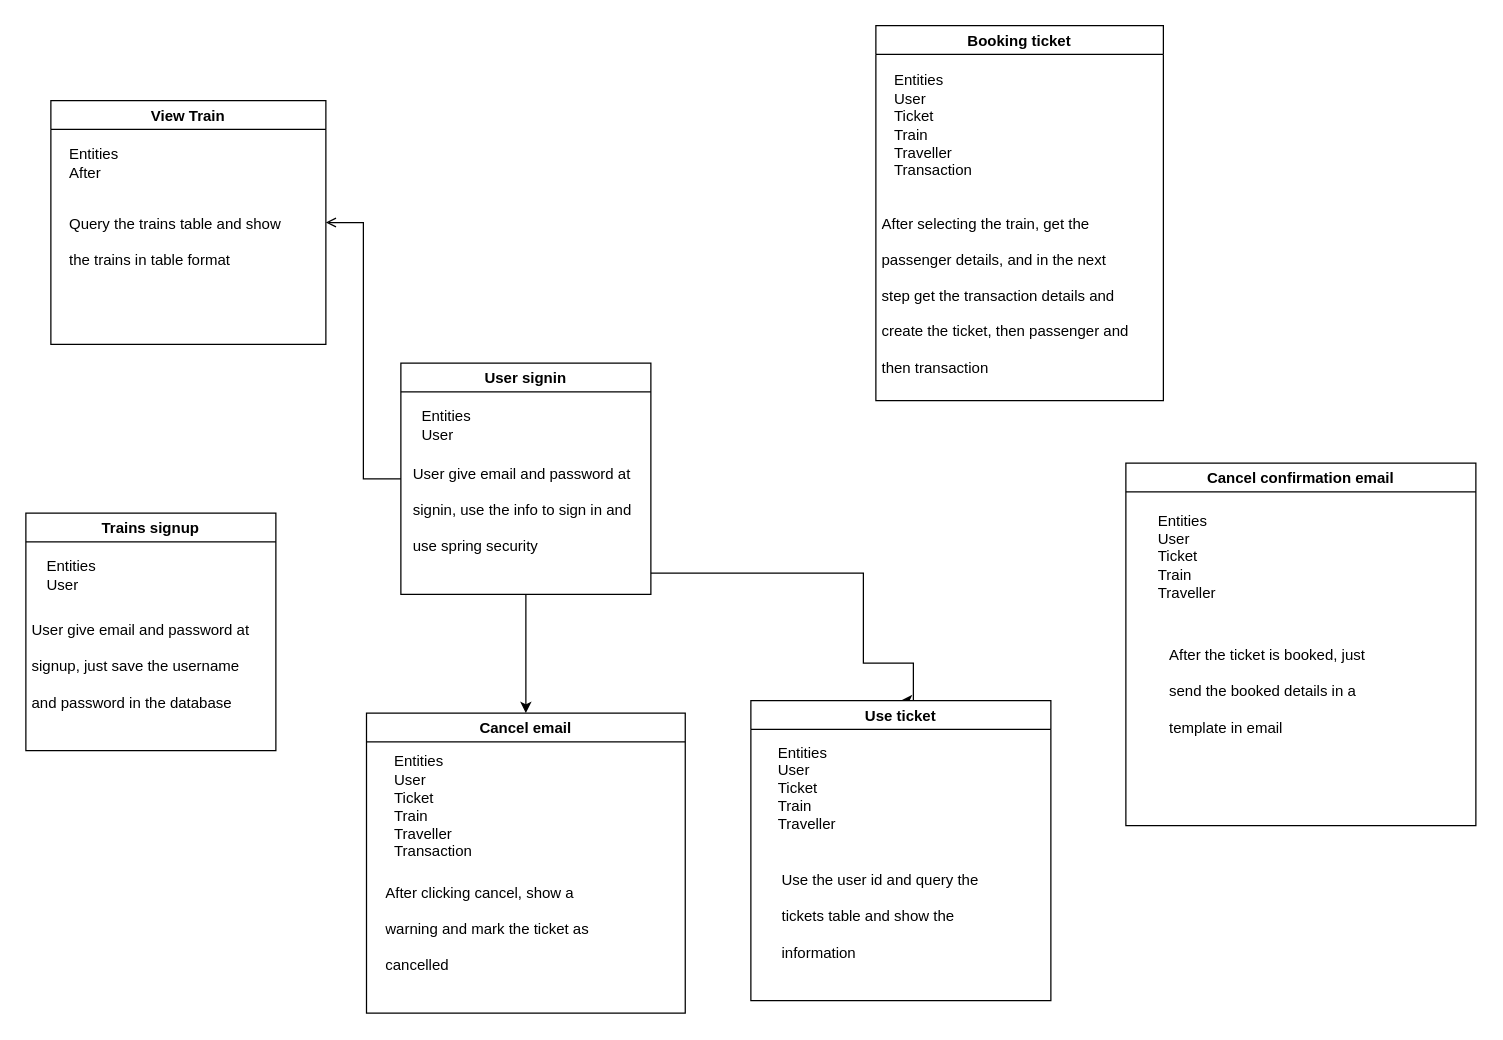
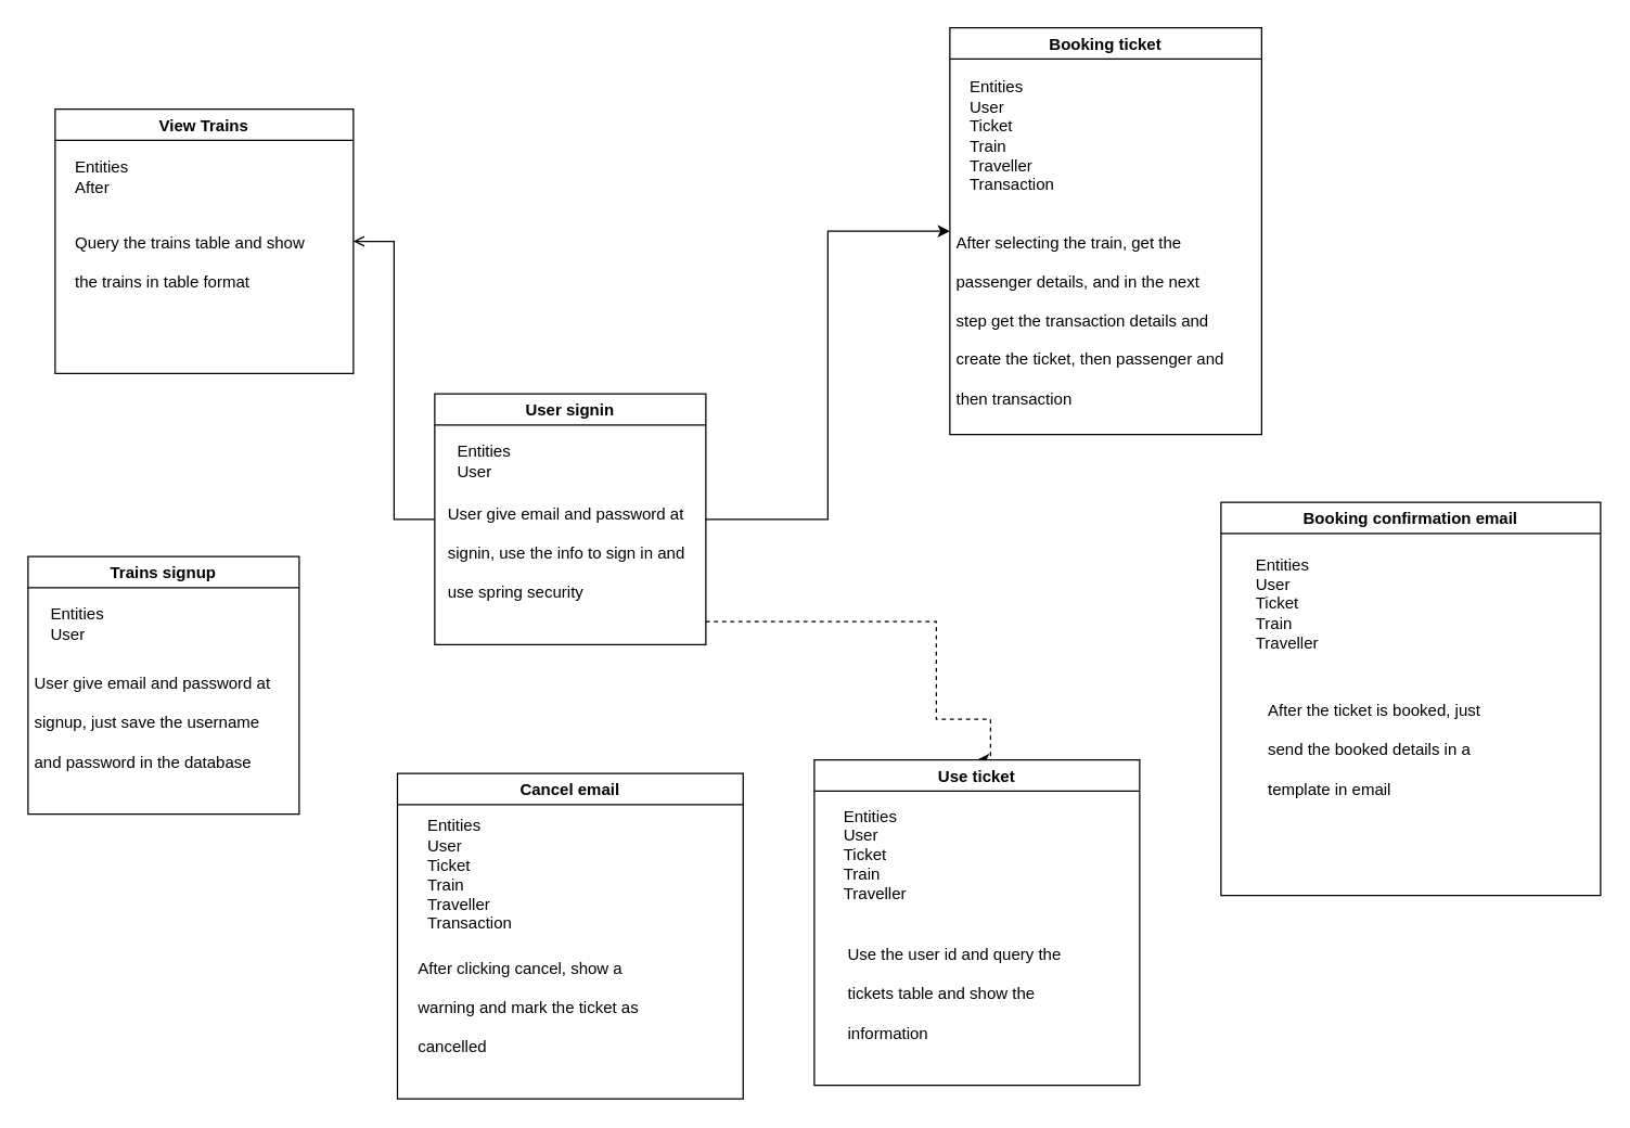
- <mxCell id="24" value="View Train" style="swimlane;" vertex="1" parent="1"><mxGeometry x="40" y="80" width="220" height="195" as="geometry" /></mxCell>
+ <mxCell id="24" value="View Trains" style="swimlane;" vertex="1" parent="1"><mxGeometry x="40" y="80" width="220" height="195" as="geometry" /></mxCell>
+ <mxCell id="8" style="edgeStyle=orthogonalEdgeStyle;rounded=0;orthogonalLoop=1;jettySize=auto;html=1;entryX=0;entryY=0.5;entryDx=0;entryDy=0;" edge="1" parent="1" source="9" target="12"><mxGeometry relative="1" as="geometry" /></mxCell>
- <mxCell id="15" value="Cancel confirmation email" style="swimlane;" vertex="1" parent="1"><mxGeometry x="900" y="370" width="280" height="290" as="geometry" /></mxCell>
+ <mxCell id="15" value="Booking confirmation email" style="swimlane;" vertex="1" parent="1"><mxGeometry x="900" y="370" width="280" height="290" as="geometry" /></mxCell>
- <mxCell id="6" style="edgeStyle=orthogonalEdgeStyle;rounded=0;orthogonalLoop=1;jettySize=auto;html=1;entryX=0.5;entryY=0;entryDx=0;entryDy=0;" edge="1" parent="1" source="9" target="18"><mxGeometry relative="1" as="geometry"><Array as="points"><mxPoint x="690" y="458" /><mxPoint x="690" y="530" /><mxPoint x="730" y="530" /></Array></mxGeometry></mxCell>
+ <mxCell id="6" style="edgeStyle=orthogonalEdgeStyle;rounded=0;orthogonalLoop=1;jettySize=auto;html=1;entryX=0.5;entryY=0;entryDx=0;entryDy=0;dashed=1;" edge="1" parent="1" source="9" target="18"><mxGeometry relative="1" as="geometry"><Array as="points"><mxPoint x="690" y="458" /><mxPoint x="690" y="530" /><mxPoint x="730" y="530" /></Array></mxGeometry></mxCell>
- <mxCell id="5" style="edgeStyle=orthogonalEdgeStyle;rounded=0;orthogonalLoop=1;jettySize=auto;html=1;entryX=0.5;entryY=0;entryDx=0;entryDy=0;" edge="1" parent="1" source="9" target="21"><mxGeometry relative="1" as="geometry" /></mxCell>
